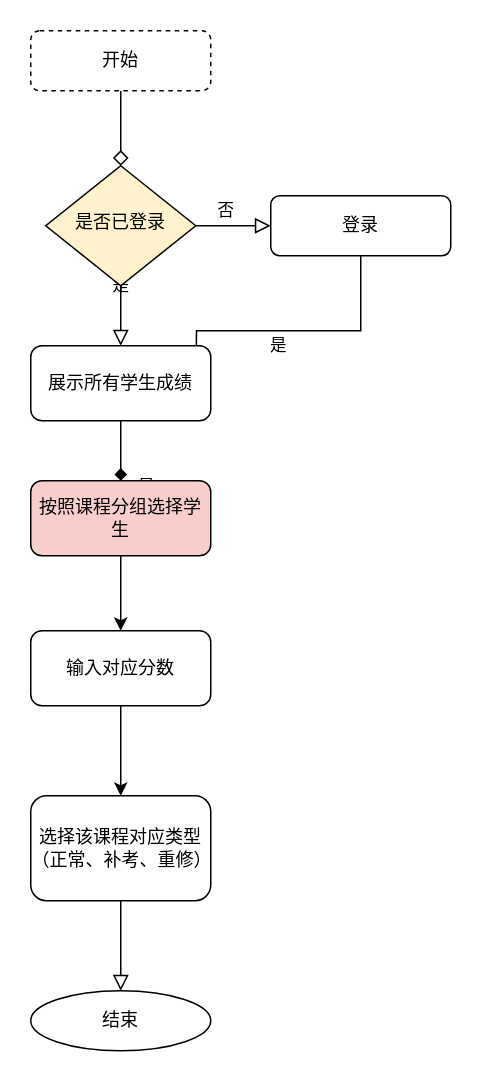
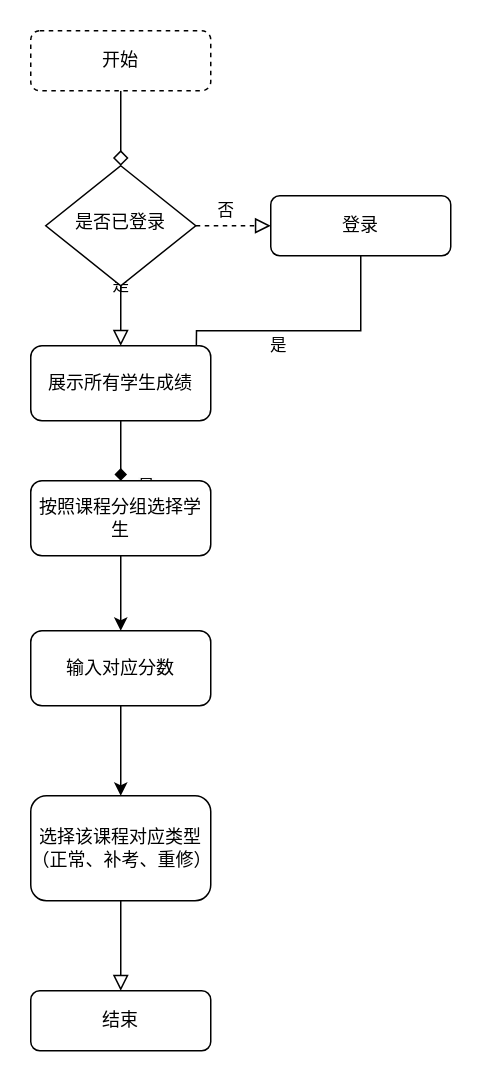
- <mxCell id="6" value="是否已登录" style="rhombus;whiteSpace=wrap;html=1;shadow=0;fontFamily=Helvetica;fontSize=12;align=center;strokeWidth=1;spacing=6;spacingTop=-4;fillColor=#fff2cc;" vertex="1" parent="1"><mxGeometry x="30" y="110" width="100" height="80" as="geometry" /></mxCell>
+ <mxCell id="6" value="是否已登录" style="rhombus;whiteSpace=wrap;html=1;shadow=0;fontFamily=Helvetica;fontSize=12;align=center;strokeWidth=1;spacing=6;spacingTop=-4;" vertex="1" parent="1"><mxGeometry x="30" y="110" width="100" height="80" as="geometry" /></mxCell>
- <mxCell id="5" value="否" style="edgeStyle=orthogonalEdgeStyle;rounded=0;html=1;jettySize=auto;orthogonalLoop=1;fontSize=11;endArrow=block;endFill=0;endSize=8;strokeWidth=1;shadow=0;labelBackgroundColor=none;" edge="1" parent="1" source="6" target="7"><mxGeometry x="-0.2" y="10" relative="1" as="geometry"><mxPoint as="offset" /></mxGeometry></mxCell>
+ <mxCell id="5" value="否" style="edgeStyle=orthogonalEdgeStyle;rounded=0;html=1;jettySize=auto;orthogonalLoop=1;fontSize=11;endArrow=block;endFill=0;endSize=8;strokeWidth=1;shadow=0;labelBackgroundColor=none;dashed=1;" edge="1" parent="1" source="6" target="7"><mxGeometry x="-0.2" y="10" relative="1" as="geometry"><mxPoint as="offset" /></mxGeometry></mxCell>
- <mxCell id="16" value="按照课程分组选择学生" style="rounded=1;whiteSpace=wrap;html=1;fontSize=12;glass=0;strokeWidth=1;shadow=0;fillColor=#f8cecc;" vertex="1" parent="1"><mxGeometry x="20" y="320" width="120" height="50" as="geometry" /></mxCell>
+ <mxCell id="16" value="按照课程分组选择学生" style="rounded=1;whiteSpace=wrap;html=1;fontSize=12;glass=0;strokeWidth=1;shadow=0;" vertex="1" parent="1"><mxGeometry x="20" y="320" width="120" height="50" as="geometry" /></mxCell>
- <mxCell id="11" value="结束" style="ellipse;whiteSpace=wrap;html=1;fontSize=12;glass=0;strokeWidth=1;shadow=0;" vertex="1" parent="1"><mxGeometry x="20" y="660" width="120" height="40" as="geometry" /></mxCell>
+ <mxCell id="11" value="结束" style="rounded=1;whiteSpace=wrap;html=1;fontSize=12;glass=0;strokeWidth=1;shadow=0;" vertex="1" parent="1"><mxGeometry x="20" y="660" width="120" height="40" as="geometry" /></mxCell>
